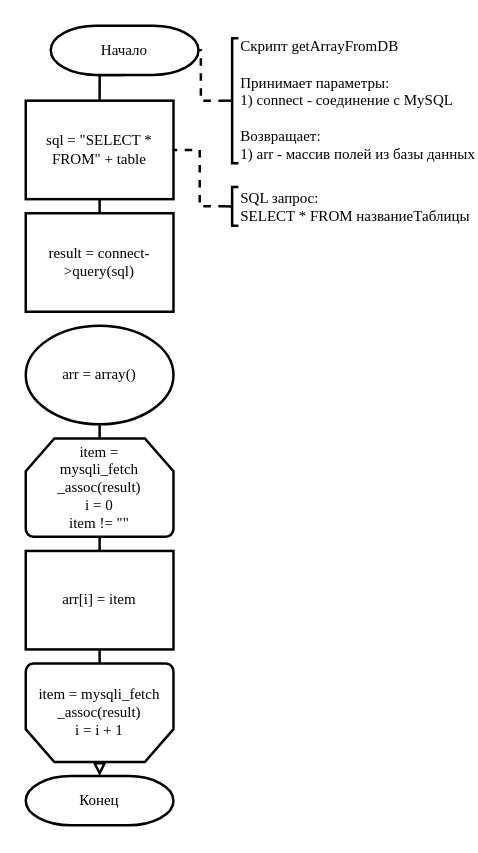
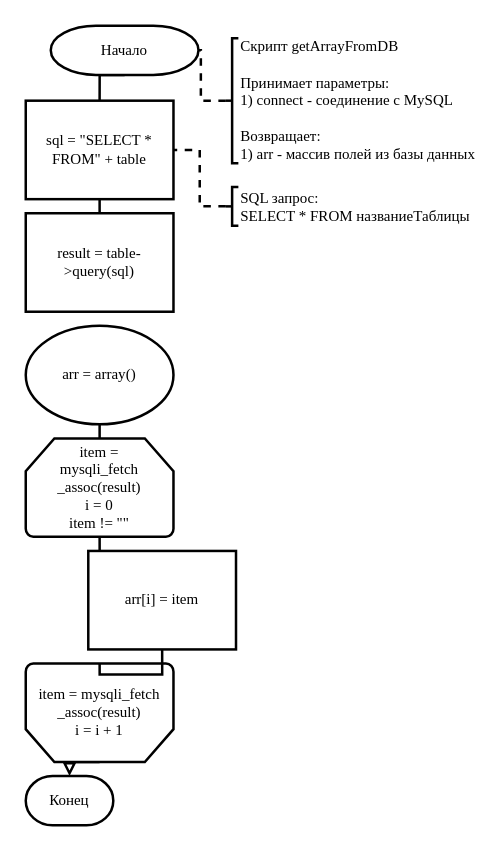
- <mxCell id="6" value="result = connect-&amp;gt;query(sql)" style="rounded=0;whiteSpace=wrap;html=1;absoluteArcSize=1;arcSize=14;strokeWidth=2;fontFamily=Times New Roman;" vertex="1" parent="1"><mxGeometry x="20" y="170" width="118.11" height="78.74" as="geometry" /></mxCell>
+ <mxCell id="6" value="result = table-&amp;gt;query(sql)" style="rounded=0;whiteSpace=wrap;html=1;absoluteArcSize=1;arcSize=14;strokeWidth=2;fontFamily=Times New Roman;" vertex="1" parent="1"><mxGeometry x="20" y="170" width="118.11" height="78.74" as="geometry" /></mxCell>
- <mxCell id="14" value="arr[i] = item" style="rounded=0;whiteSpace=wrap;html=1;absoluteArcSize=1;arcSize=14;strokeWidth=2;fontFamily=Times New Roman;" vertex="1" parent="1"><mxGeometry x="20" y="440" width="118.11" height="78.74" as="geometry" /></mxCell>
+ <mxCell id="14" value="arr[i] = item" style="rounded=0;whiteSpace=wrap;html=1;absoluteArcSize=1;arcSize=14;strokeWidth=2;fontFamily=Times New Roman;" vertex="1" parent="1"><mxGeometry x="70" y="440" width="118.11" height="78.74" as="geometry" /></mxCell>
- <mxCell id="15" value="Конец" style="strokeWidth=2;html=1;shape=mxgraph.flowchart.terminator;whiteSpace=wrap;rounded=0;fontFamily=Times New Roman;" vertex="1" parent="1"><mxGeometry x="20" y="620" width="118.11" height="39.37" as="geometry" /></mxCell>
+ <mxCell id="15" value="Конец" style="strokeWidth=2;html=1;shape=mxgraph.flowchart.terminator;whiteSpace=wrap;rounded=0;fontFamily=Times New Roman;" vertex="1" parent="1"><mxGeometry x="20" y="620" width="70" height="39.37" as="geometry" /></mxCell>
